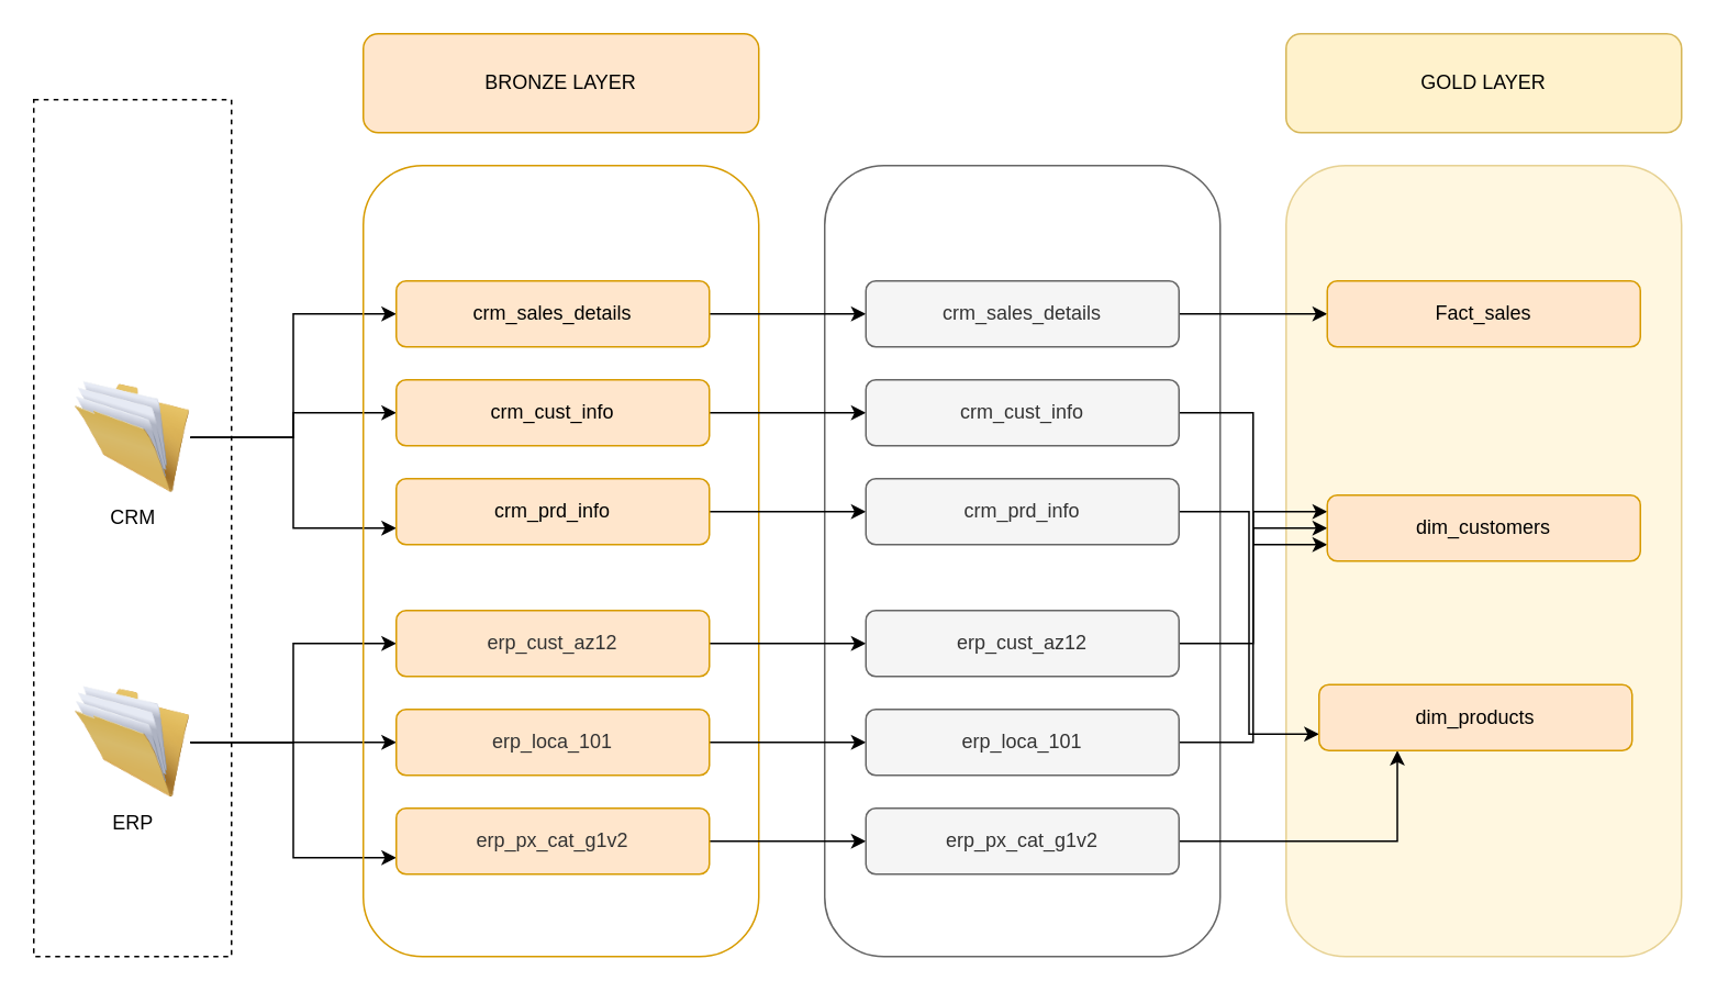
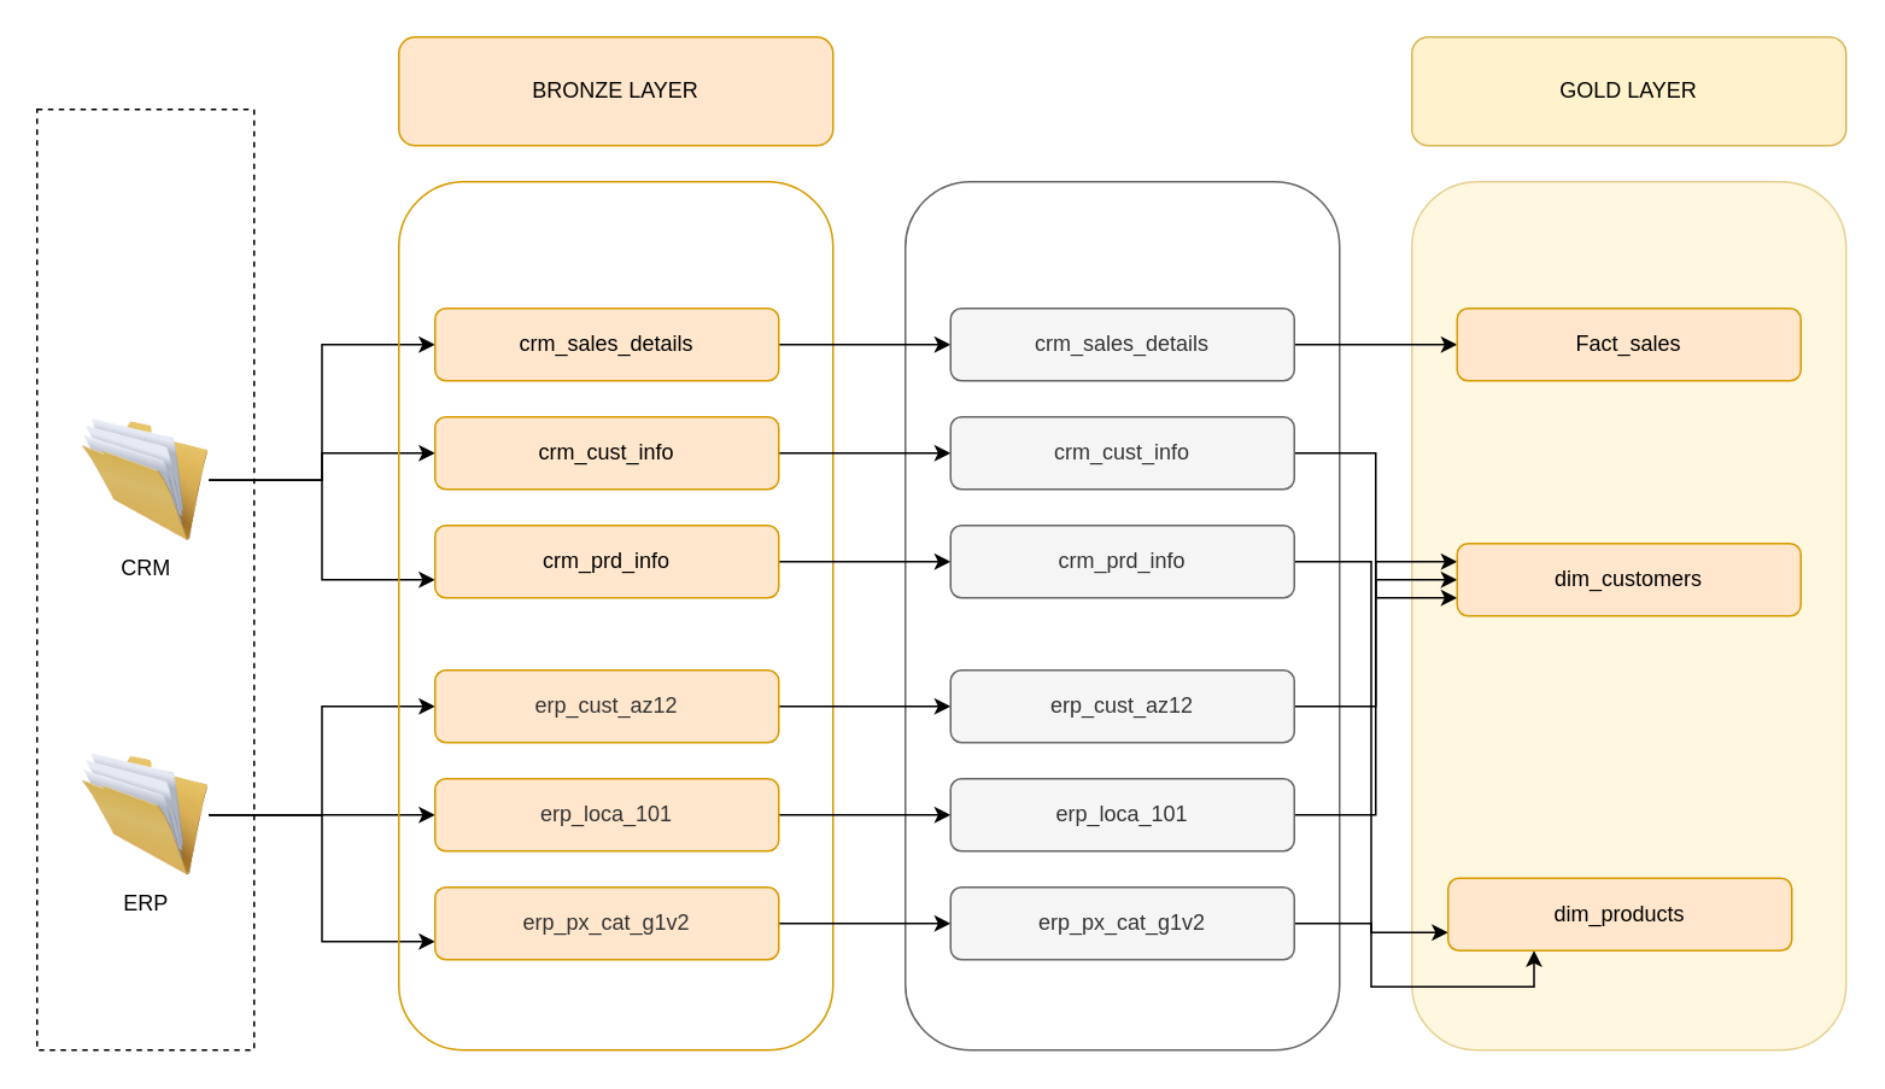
- <mxCell id="42" value="dim_products" style="rounded=1;whiteSpace=wrap;html=1;fillColor=#ffe6cc;strokeColor=#d79b00;" vertex="1" parent="1"><mxGeometry x="800" y="415" width="190" height="40" as="geometry" /></mxCell>
+ <mxCell id="42" value="dim_products" style="rounded=1;whiteSpace=wrap;html=1;fillColor=#ffe6cc;strokeColor=#d79b00;" vertex="1" parent="1"><mxGeometry x="800" y="485" width="190" height="40" as="geometry" /></mxCell>
